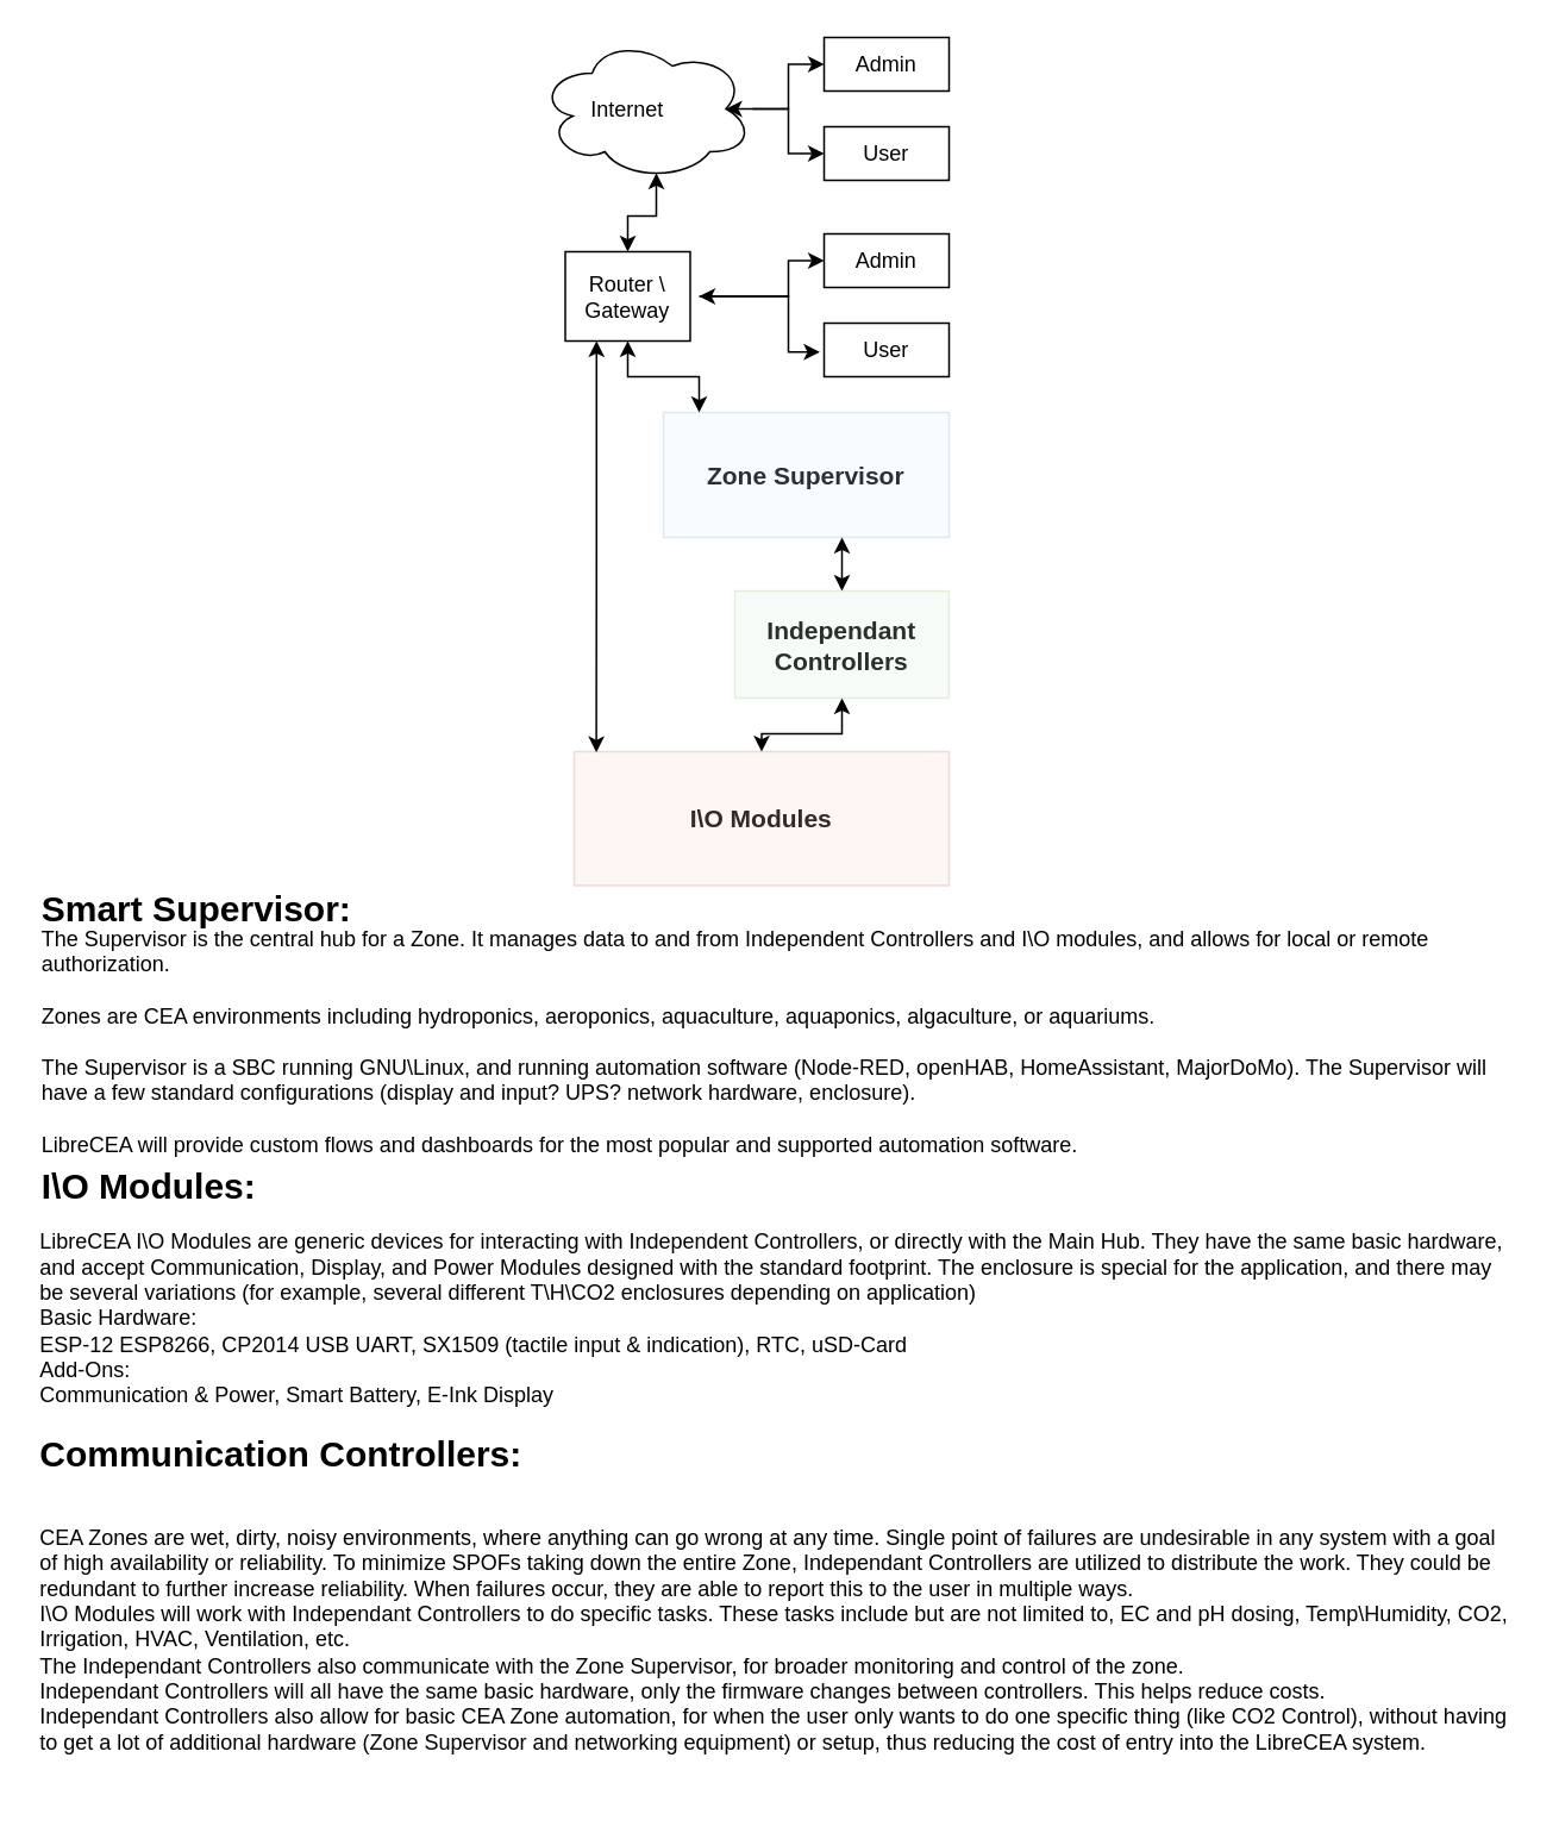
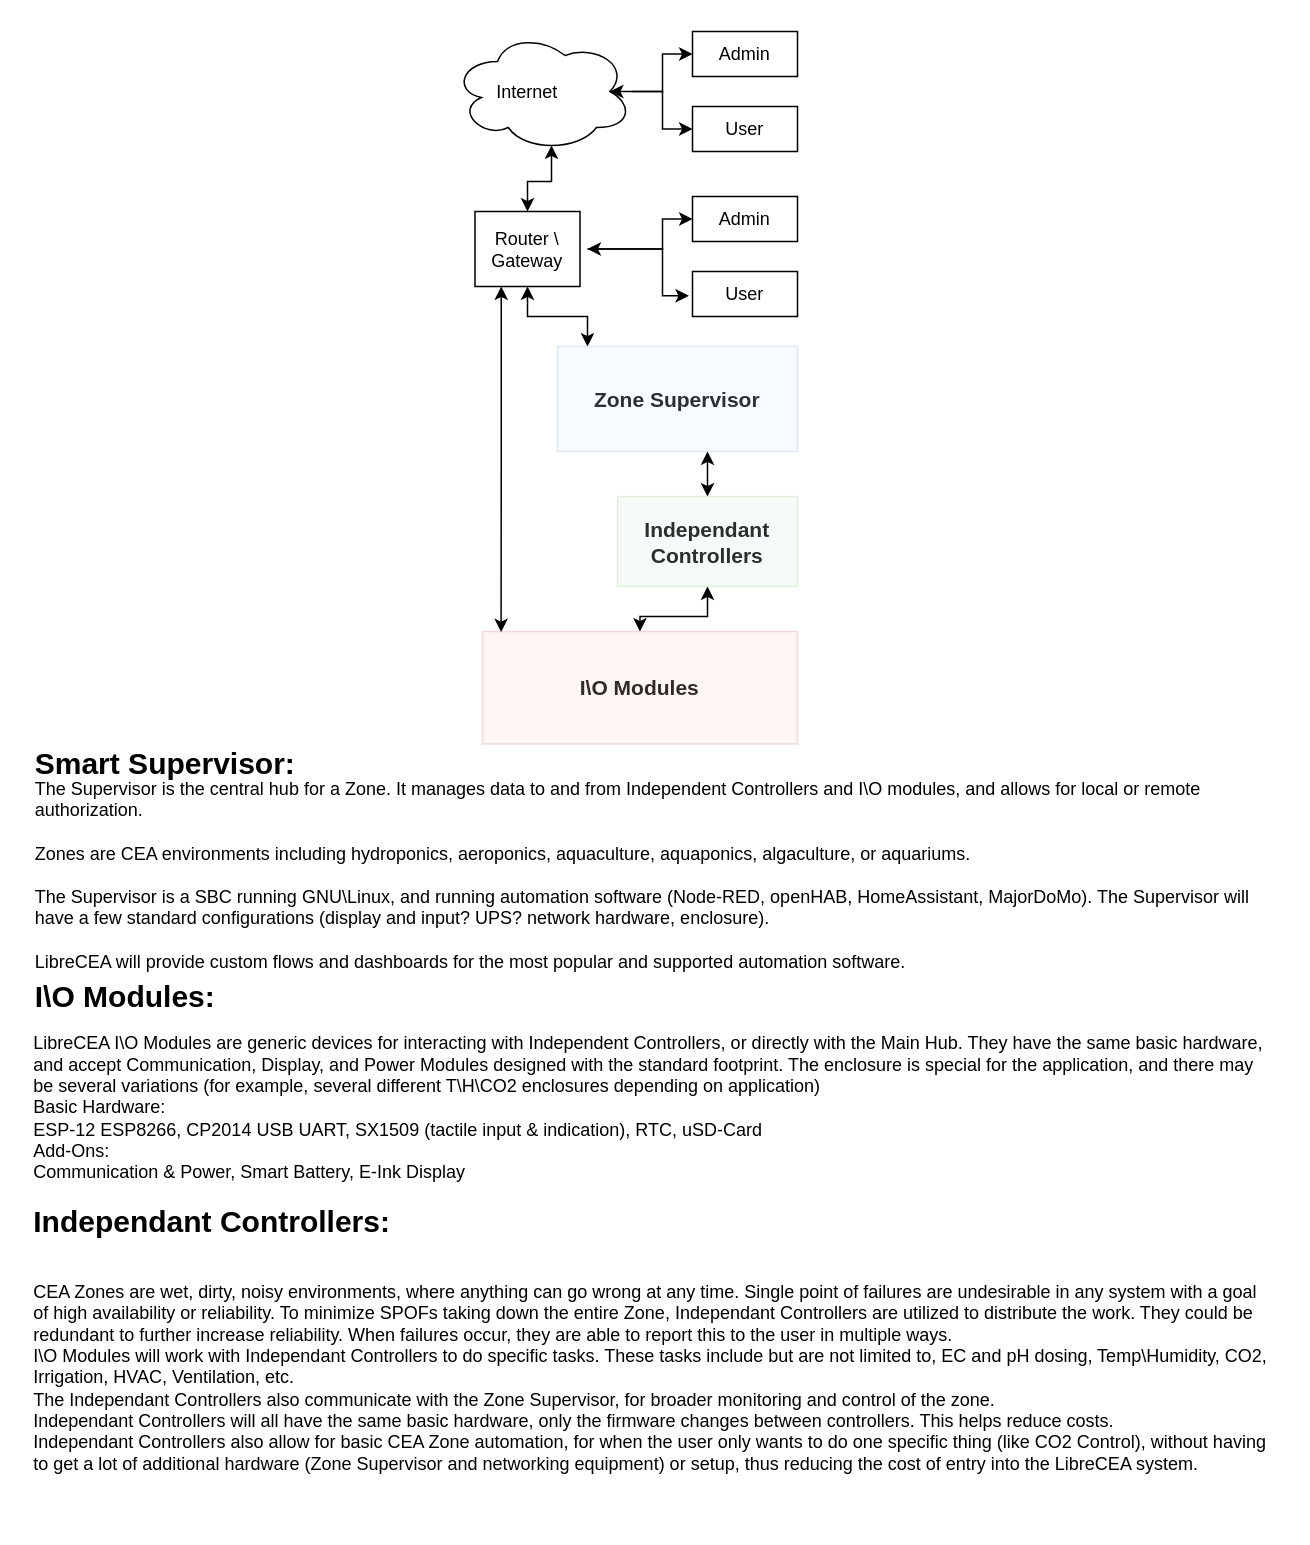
- <mxCell id="30" value="&lt;div align=&quot;left&quot;&gt;&lt;b&gt;&lt;font style=&quot;font-size: 20px&quot;&gt;Communication Controllers:&lt;br&gt;&lt;/font&gt;&lt;/b&gt;&lt;/div&gt;" style="text;html=1;strokeColor=none;fillColor=none;align=left;verticalAlign=middle;whiteSpace=wrap;rounded=0;" parent="1" vertex="1"><mxGeometry x="20" y="798" width="330" height="30" as="geometry" /></mxCell>
+ <mxCell id="30" value="&lt;div align=&quot;left&quot;&gt;&lt;b&gt;&lt;font style=&quot;font-size: 20px&quot;&gt;Independant Controllers:&lt;br&gt;&lt;/font&gt;&lt;/b&gt;&lt;/div&gt;" style="text;html=1;strokeColor=none;fillColor=none;align=left;verticalAlign=middle;whiteSpace=wrap;rounded=0;" parent="1" vertex="1"><mxGeometry x="20" y="798" width="330" height="30" as="geometry" /></mxCell>
